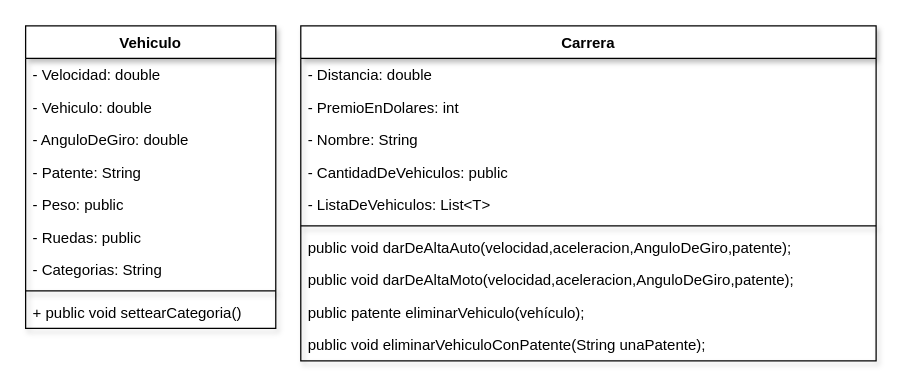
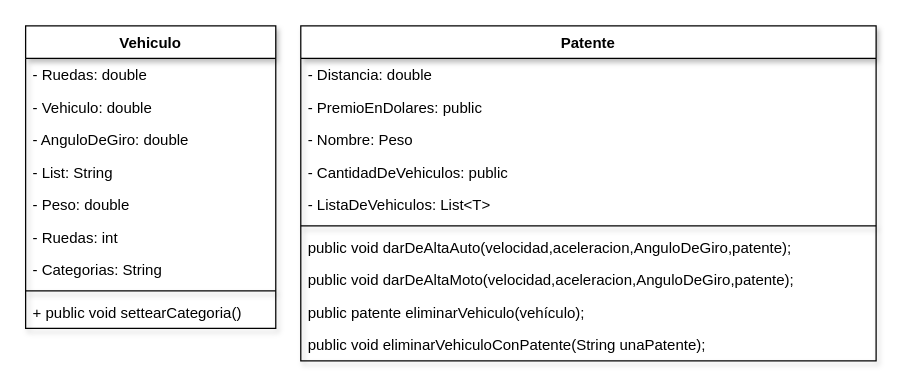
- <mxCell id="12" value="Carrera" style="swimlane;fontStyle=1;align=center;verticalAlign=top;childLayout=stackLayout;horizontal=1;startSize=26;horizontalStack=0;resizeParent=1;resizeParentMax=0;resizeLast=0;collapsible=1;marginBottom=0;shadow=1;" vertex="1" parent="1"><mxGeometry x="240" y="20" width="460" height="268" as="geometry" /></mxCell>
+ <mxCell id="12" value="Patente" style="swimlane;fontStyle=1;align=center;verticalAlign=top;childLayout=stackLayout;horizontal=1;startSize=26;horizontalStack=0;resizeParent=1;resizeParentMax=0;resizeLast=0;collapsible=1;marginBottom=0;shadow=1;" vertex="1" parent="1"><mxGeometry x="240" y="20" width="460" height="268" as="geometry" /></mxCell>
- <mxCell id="3" value="- Velocidad: double" style="text;strokeColor=none;fillColor=none;align=left;verticalAlign=top;spacingLeft=4;spacingRight=4;overflow=hidden;rotatable=0;points=[[0,0.5],[1,0.5]];portConstraint=eastwest;shadow=1;" vertex="1" parent="2"><mxGeometry y="26" width="200" height="26" as="geometry" /></mxCell>
+ <mxCell id="3" value="- Ruedas: double" style="text;strokeColor=none;fillColor=none;align=left;verticalAlign=top;spacingLeft=4;spacingRight=4;overflow=hidden;rotatable=0;points=[[0,0.5],[1,0.5]];portConstraint=eastwest;shadow=1;" vertex="1" parent="2"><mxGeometry y="26" width="200" height="26" as="geometry" /></mxCell>
- <mxCell id="14" value="- PremioEnDolares: int" style="text;strokeColor=none;fillColor=none;align=left;verticalAlign=top;spacingLeft=4;spacingRight=4;overflow=hidden;rotatable=0;points=[[0,0.5],[1,0.5]];portConstraint=eastwest;shadow=1;" vertex="1" parent="12"><mxGeometry y="52" width="460" height="26" as="geometry" /></mxCell>
+ <mxCell id="14" value="- PremioEnDolares: public" style="text;strokeColor=none;fillColor=none;align=left;verticalAlign=top;spacingLeft=4;spacingRight=4;overflow=hidden;rotatable=0;points=[[0,0.5],[1,0.5]];portConstraint=eastwest;shadow=1;" vertex="1" parent="12"><mxGeometry y="52" width="460" height="26" as="geometry" /></mxCell>
- <mxCell id="15" value="- Nombre: String" style="text;strokeColor=none;fillColor=none;align=left;verticalAlign=top;spacingLeft=4;spacingRight=4;overflow=hidden;rotatable=0;points=[[0,0.5],[1,0.5]];portConstraint=eastwest;shadow=1;" vertex="1" parent="12"><mxGeometry y="78" width="460" height="26" as="geometry" /></mxCell>
+ <mxCell id="15" value="- Nombre: Peso" style="text;strokeColor=none;fillColor=none;align=left;verticalAlign=top;spacingLeft=4;spacingRight=4;overflow=hidden;rotatable=0;points=[[0,0.5],[1,0.5]];portConstraint=eastwest;shadow=1;" vertex="1" parent="12"><mxGeometry y="78" width="460" height="26" as="geometry" /></mxCell>
- <mxCell id="6" value="- Patente: String" style="text;strokeColor=none;fillColor=none;align=left;verticalAlign=top;spacingLeft=4;spacingRight=4;overflow=hidden;rotatable=0;points=[[0,0.5],[1,0.5]];portConstraint=eastwest;shadow=1;" vertex="1" parent="2"><mxGeometry y="104" width="200" height="26" as="geometry" /></mxCell>
+ <mxCell id="6" value="- List: String" style="text;strokeColor=none;fillColor=none;align=left;verticalAlign=top;spacingLeft=4;spacingRight=4;overflow=hidden;rotatable=0;points=[[0,0.5],[1,0.5]];portConstraint=eastwest;shadow=1;" vertex="1" parent="2"><mxGeometry y="104" width="200" height="26" as="geometry" /></mxCell>
- <mxCell id="7" value="- Peso: public" style="text;strokeColor=none;fillColor=none;align=left;verticalAlign=top;spacingLeft=4;spacingRight=4;overflow=hidden;rotatable=0;points=[[0,0.5],[1,0.5]];portConstraint=eastwest;shadow=1;" vertex="1" parent="2"><mxGeometry y="130" width="200" height="26" as="geometry" /></mxCell>
+ <mxCell id="7" value="- Peso: double" style="text;strokeColor=none;fillColor=none;align=left;verticalAlign=top;spacingLeft=4;spacingRight=4;overflow=hidden;rotatable=0;points=[[0,0.5],[1,0.5]];portConstraint=eastwest;shadow=1;" vertex="1" parent="2"><mxGeometry y="130" width="200" height="26" as="geometry" /></mxCell>
- <mxCell id="8" value="- Ruedas: public" style="text;strokeColor=none;fillColor=none;align=left;verticalAlign=top;spacingLeft=4;spacingRight=4;overflow=hidden;rotatable=0;points=[[0,0.5],[1,0.5]];portConstraint=eastwest;shadow=1;" vertex="1" parent="2"><mxGeometry y="156" width="200" height="26" as="geometry" /></mxCell>
+ <mxCell id="8" value="- Ruedas: int" style="text;strokeColor=none;fillColor=none;align=left;verticalAlign=top;spacingLeft=4;spacingRight=4;overflow=hidden;rotatable=0;points=[[0,0.5],[1,0.5]];portConstraint=eastwest;shadow=1;" vertex="1" parent="2"><mxGeometry y="156" width="200" height="26" as="geometry" /></mxCell>
